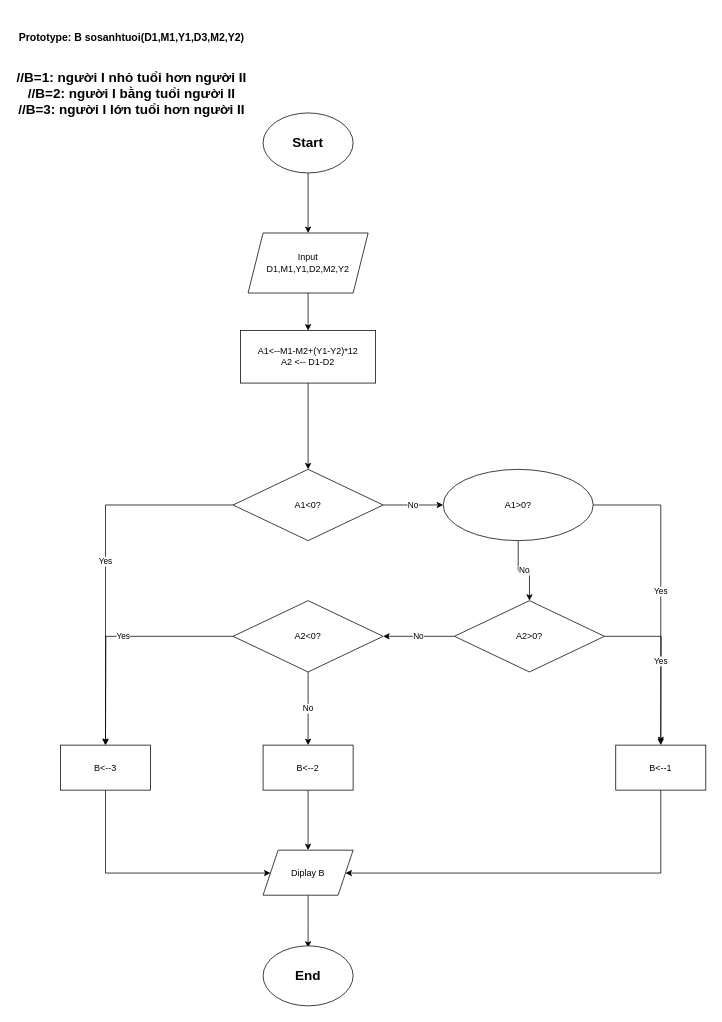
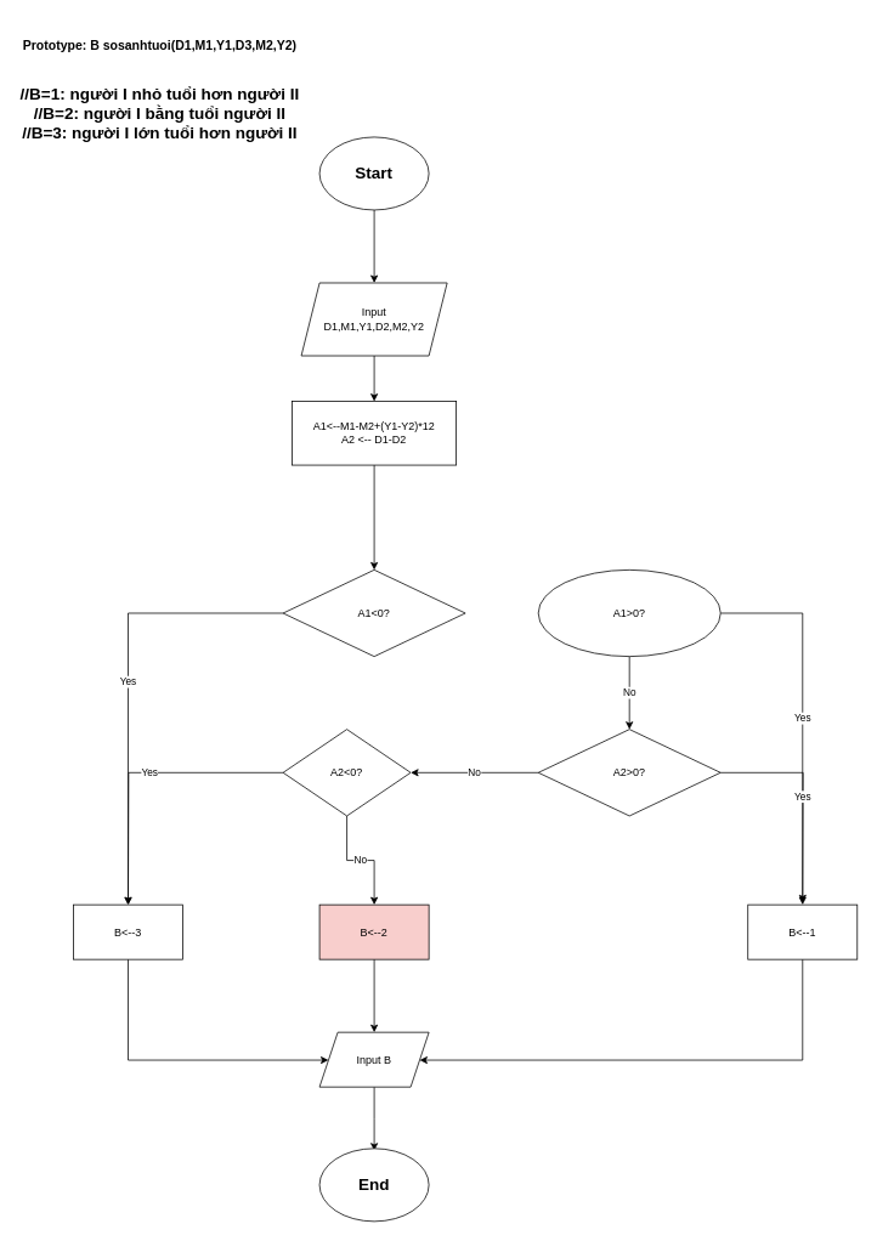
- <mxCell id="10" value="No" style="edgeStyle=orthogonalEdgeStyle;rounded=0;orthogonalLoop=1;jettySize=auto;html=1;" edge="1" parent="1" source="12" target="15"><mxGeometry relative="1" as="geometry" /></mxCell>
- <mxCell id="21" value="A2&lt;span style=&quot;background-color: initial;&quot;&gt;&amp;lt;0?&lt;/span&gt;" style="rhombus;whiteSpace=wrap;html=1;" vertex="1" parent="1"><mxGeometry x="310" y="800" width="200" height="95" as="geometry" /></mxCell>
+ <mxCell id="21" value="A2&lt;span style=&quot;background-color: initial;&quot;&gt;&amp;lt;0?&lt;/span&gt;" style="rhombus;whiteSpace=wrap;html=1;" vertex="1" parent="1"><mxGeometry x="310" y="800" width="140" height="95" as="geometry" /></mxCell>
- <mxCell id="18" value="A2&amp;gt;0?" style="rhombus;whiteSpace=wrap;html=1;" vertex="1" parent="1"><mxGeometry x="605" y="800" width="200" height="95" as="geometry" /></mxCell>
+ <mxCell id="18" value="A2&amp;gt;0?" style="rhombus;whiteSpace=wrap;html=1;" vertex="1" parent="1"><mxGeometry x="590" y="800" width="200" height="95" as="geometry" /></mxCell>
- <mxCell id="23" value="B&amp;lt;--2" style="whiteSpace=wrap;html=1;" vertex="1" parent="1"><mxGeometry x="350" y="992.5" width="120" height="60" as="geometry" /></mxCell>
+ <mxCell id="23" value="B&amp;lt;--2" style="whiteSpace=wrap;html=1;fillColor=#f8cecc;" vertex="1" parent="1"><mxGeometry x="350" y="992.5" width="120" height="60" as="geometry" /></mxCell>
- <mxCell id="25" value="Diplay B" style="shape=parallelogram;perimeter=parallelogramPerimeter;whiteSpace=wrap;html=1;fixedSize=1;" vertex="1" parent="1"><mxGeometry x="350" y="1132.5" width="120" height="60" as="geometry" /></mxCell>
+ <mxCell id="25" value="Input B" style="shape=parallelogram;perimeter=parallelogramPerimeter;whiteSpace=wrap;html=1;fixedSize=1;" vertex="1" parent="1"><mxGeometry x="350" y="1132.5" width="120" height="60" as="geometry" /></mxCell>
